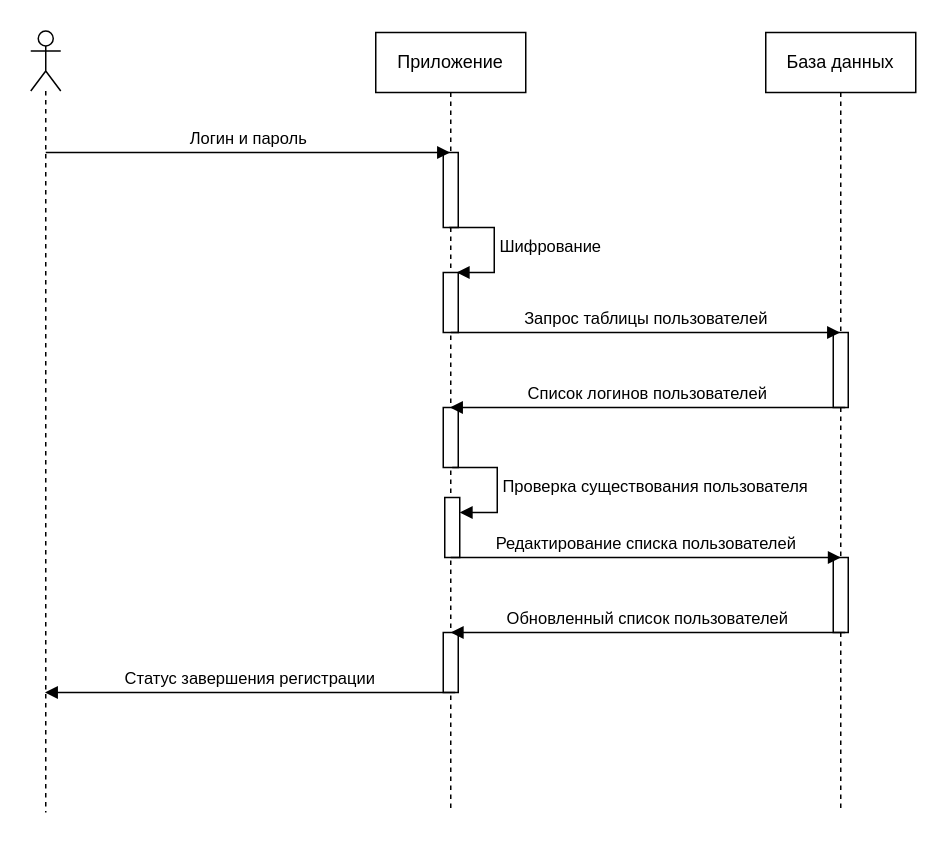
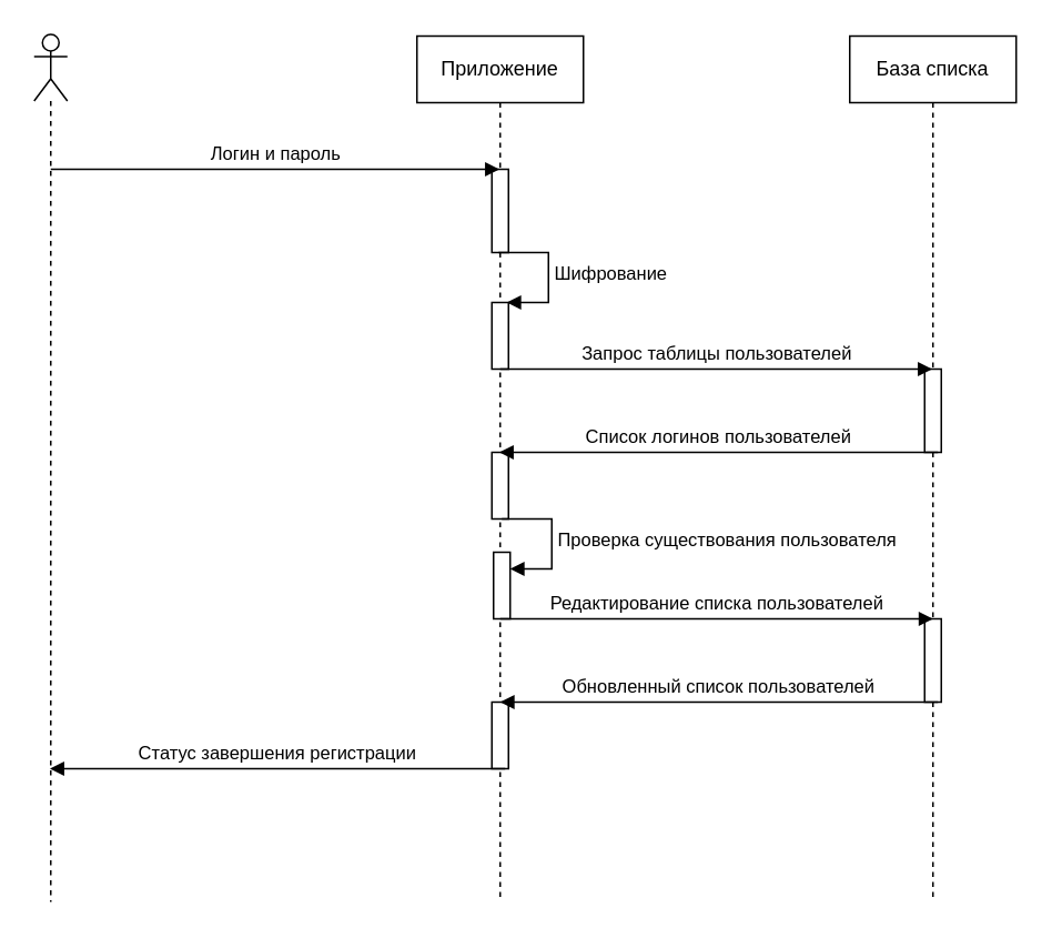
- <mxCell id="10" value="База данных" style="shape=umlLifeline;perimeter=lifelinePerimeter;whiteSpace=wrap;html=1;container=1;dropTarget=0;collapsible=0;recursiveResize=0;outlineConnect=0;portConstraint=eastwest;newEdgeStyle={&quot;curved&quot;:0,&quot;rounded&quot;:0};" vertex="1" parent="1"><mxGeometry x="510" y="21" width="100" height="520" as="geometry" /></mxCell>
+ <mxCell id="10" value="База списка" style="shape=umlLifeline;perimeter=lifelinePerimeter;whiteSpace=wrap;html=1;container=1;dropTarget=0;collapsible=0;recursiveResize=0;outlineConnect=0;portConstraint=eastwest;newEdgeStyle={&quot;curved&quot;:0,&quot;rounded&quot;:0};" vertex="1" parent="1"><mxGeometry x="510" y="21" width="100" height="520" as="geometry" /></mxCell>
